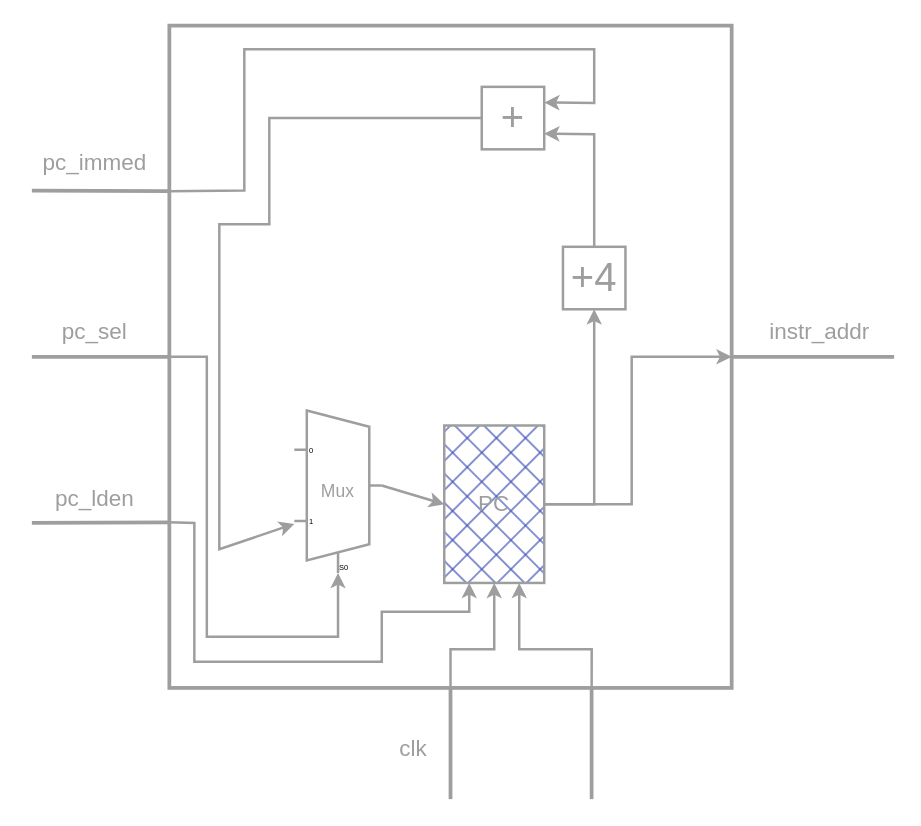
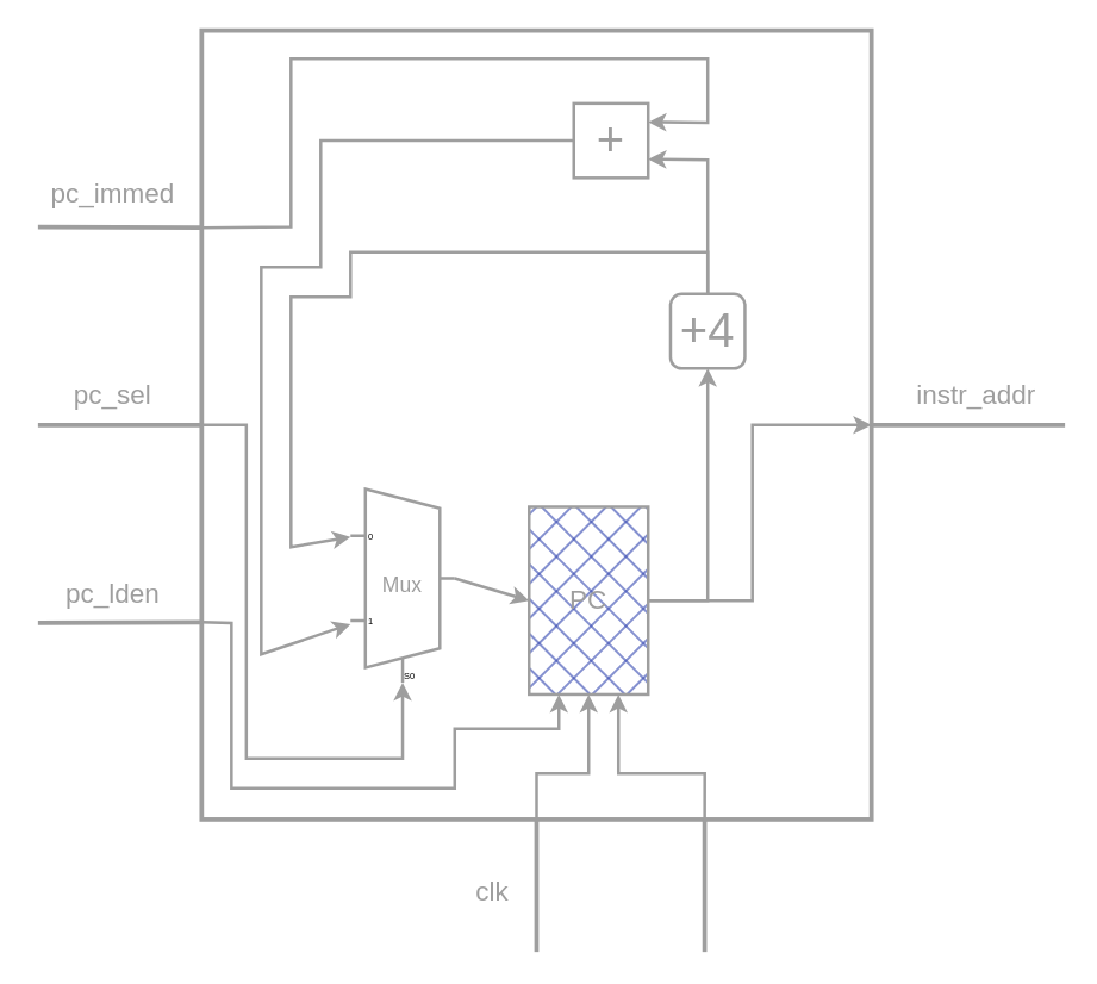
+ <mxCell id="16" value="" style="endArrow=classic;html=1;rounded=0;entryX=0;entryY=0.225;entryDx=0;entryDy=3;entryPerimeter=0;exitX=0.5;exitY=0;exitDx=0;exitDy=0;strokeWidth=2;strokeColor=#9E9E9E;" edge="1" parent="1" source="14" target="3"><mxGeometry width="50" height="50" relative="1" as="geometry"><mxPoint x="340" y="285" as="sourcePoint" /><mxPoint x="390" y="235" as="targetPoint" /><Array as="points"><mxPoint x="475" y="169" /><mxPoint x="235" y="169" /><mxPoint x="235" y="199" /><mxPoint x="195" y="199" /><mxPoint x="195" y="367" /></Array></mxGeometry></mxCell>
- <mxCell id="14" value="&lt;font style=&quot;color: rgb(158, 158, 158); font-size: 32px;&quot;&gt;+4&lt;/font&gt;" style="whiteSpace=wrap;html=1;aspect=fixed;strokeWidth=2;strokeColor=#9E9E9E;" vertex="1" parent="1"><mxGeometry x="450" y="197" width="50" height="50" as="geometry" /></mxCell>
+ <mxCell id="14" value="&lt;font style=&quot;color: rgb(158, 158, 158); font-size: 32px;&quot;&gt;+4&lt;/font&gt;" style="whiteSpace=wrap;html=1;aspect=fixed;strokeWidth=2;strokeColor=#9E9E9E;rounded=1;" vertex="1" parent="1"><mxGeometry x="450" y="197" width="50" height="50" as="geometry" /></mxCell>
